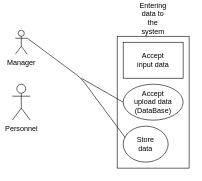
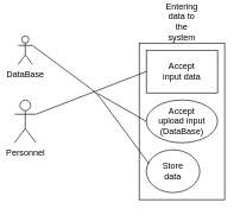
- <mxCell id="7" value="Manager" style="shape=umlActor;verticalLabelPosition=bottom;verticalAlign=top;html=1;outlineConnect=0;" vertex="1" parent="1"><mxGeometry x="25" y="50" width="20" height="40" as="geometry" /></mxCell>
+ <mxCell id="7" value="DataBase" style="shape=umlActor;verticalLabelPosition=bottom;verticalAlign=top;html=1;outlineConnect=0;" vertex="1" parent="1"><mxGeometry x="25" y="50" width="20" height="40" as="geometry" /></mxCell>
+ <mxCell id="10" value="" style="endArrow=none;html=1;exitX=1;exitY=0.333;exitDx=0;exitDy=0;exitPerimeter=0;entryX=0;entryY=0.5;entryDx=0;entryDy=0;" edge="1" parent="1" source="8" target="4"><mxGeometry width="50" height="50" relative="1" as="geometry"><mxPoint x="225" y="180" as="sourcePoint" /><mxPoint x="135" y="130" as="targetPoint" /></mxGeometry></mxCell>
- <mxCell id="6" value="Accept &lt;br&gt;upload data&lt;br&gt;(DataBase)" style="ellipse;whiteSpace=wrap;html=1;" vertex="1" parent="1"><mxGeometry x="205" y="140" width="100" height="60" as="geometry" /></mxCell>
+ <mxCell id="6" value="Accept &lt;br&gt;upload input&lt;br&gt;(DataBase)" style="ellipse;whiteSpace=wrap;html=1;" vertex="1" parent="1"><mxGeometry x="205" y="140" width="100" height="60" as="geometry" /></mxCell>
